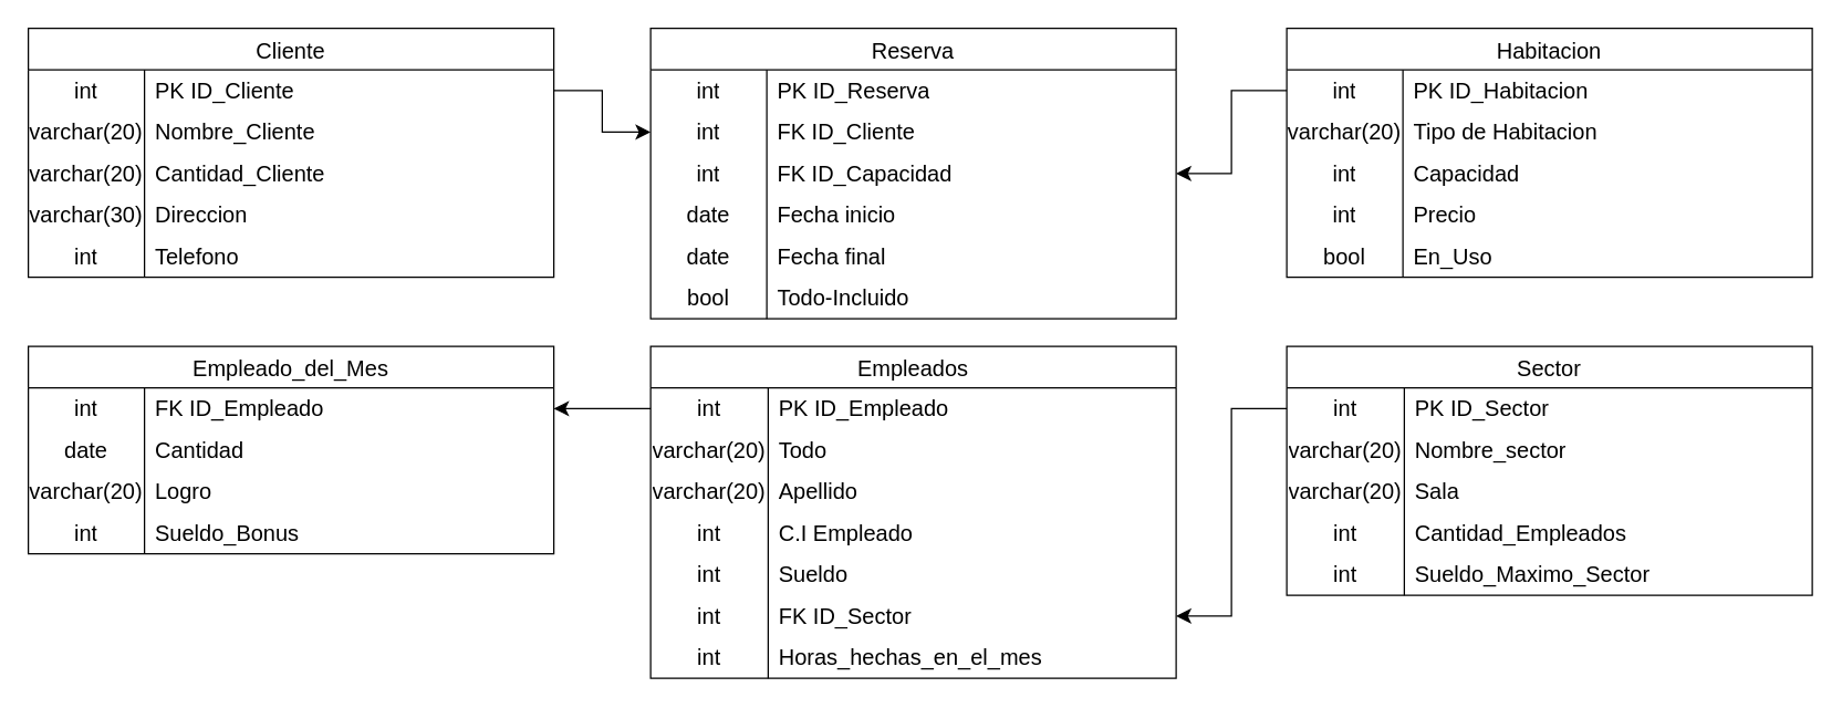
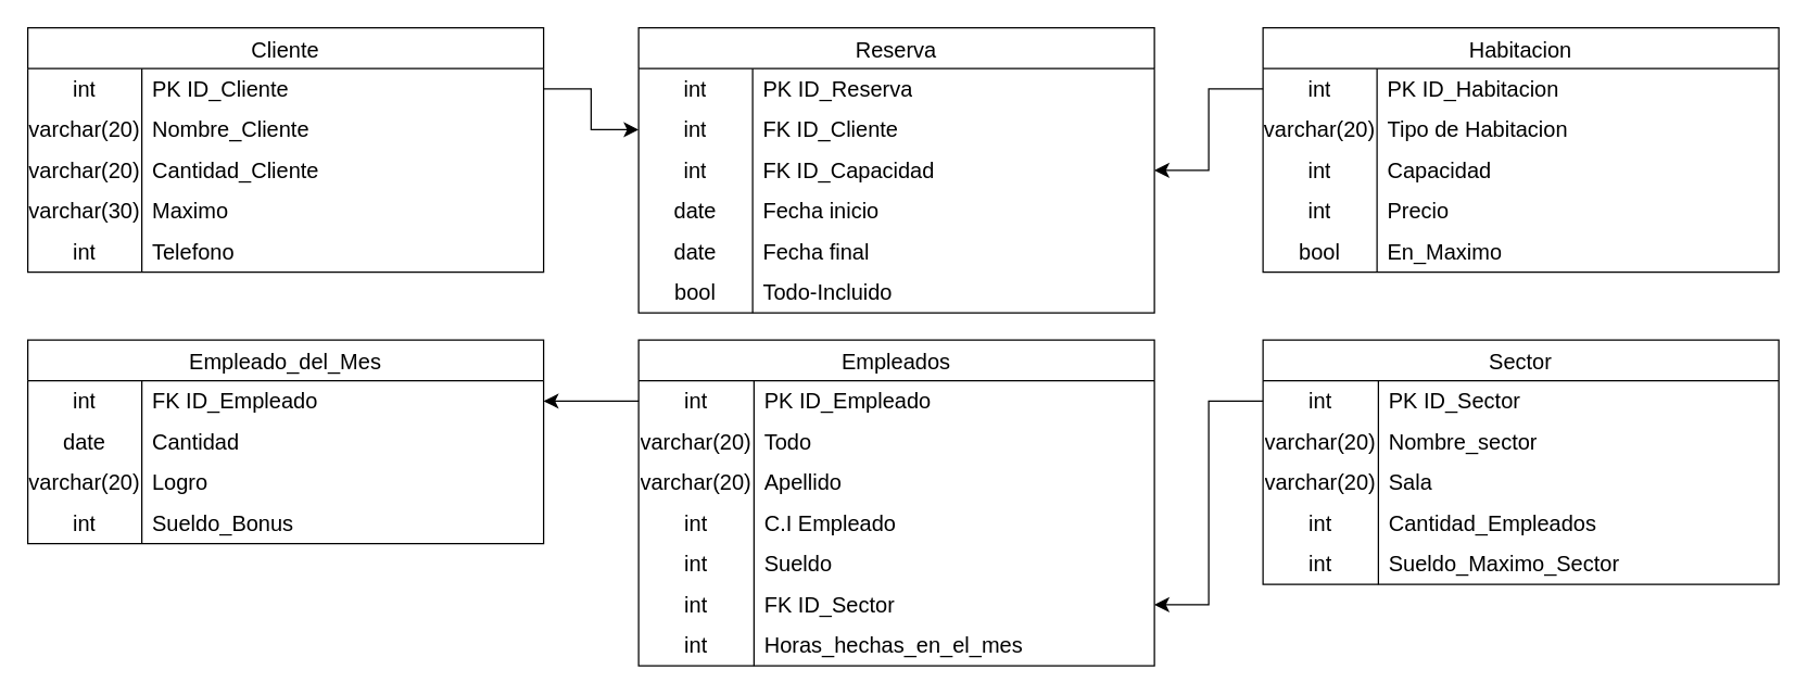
- <mxCell id="14" value="Direccion" style="shape=partialRectangle;html=1;whiteSpace=wrap;connectable=0;fillColor=none;top=0;left=0;bottom=0;right=0;align=left;spacingLeft=6;overflow=hidden;strokeColor=inherit;fontSize=16;" vertex="1" parent="12"><mxGeometry x="84" width="296" height="30" as="geometry"><mxRectangle width="296" height="30" as="alternateBounds" /></mxGeometry></mxCell>
+ <mxCell id="14" value="Maximo" style="shape=partialRectangle;html=1;whiteSpace=wrap;connectable=0;fillColor=none;top=0;left=0;bottom=0;right=0;align=left;spacingLeft=6;overflow=hidden;strokeColor=inherit;fontSize=16;" vertex="1" parent="12"><mxGeometry x="84" width="296" height="30" as="geometry"><mxRectangle width="296" height="30" as="alternateBounds" /></mxGeometry></mxCell>
- <mxCell id="33" value="En_Uso" style="shape=partialRectangle;html=1;whiteSpace=wrap;connectable=0;fillColor=none;top=0;left=0;bottom=0;right=0;align=left;spacingLeft=6;overflow=hidden;strokeColor=inherit;fontSize=16;" vertex="1" parent="31"><mxGeometry x="84" width="296" height="30" as="geometry"><mxRectangle width="296" height="30" as="alternateBounds" /></mxGeometry></mxCell>
+ <mxCell id="33" value="En_Maximo" style="shape=partialRectangle;html=1;whiteSpace=wrap;connectable=0;fillColor=none;top=0;left=0;bottom=0;right=0;align=left;spacingLeft=6;overflow=hidden;strokeColor=inherit;fontSize=16;" vertex="1" parent="31"><mxGeometry x="84" width="296" height="30" as="geometry"><mxRectangle width="296" height="30" as="alternateBounds" /></mxGeometry></mxCell>
